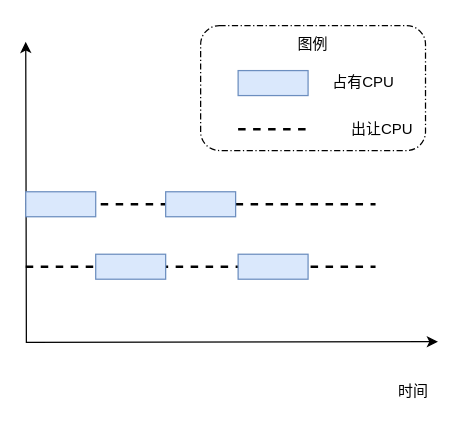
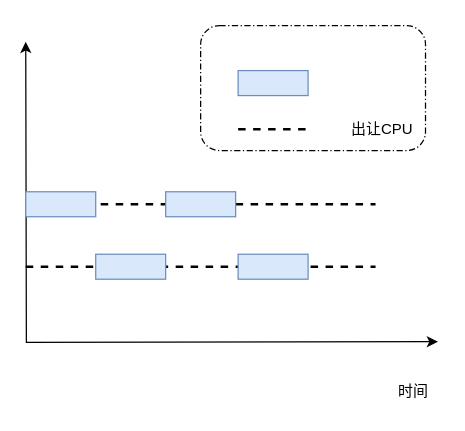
- <mxCell id="14" value="图例" style="text;html=1;strokeColor=none;fillColor=none;align=center;verticalAlign=middle;whiteSpace=wrap;rounded=0;dashed=1;" vertex="1" parent="1"><mxGeometry x="220" y="20" width="60" height="30" as="geometry" /></mxCell>
- <mxCell id="11" value="占有CPU" style="text;html=1;align=center;verticalAlign=middle;resizable=0;points=[];autosize=1;strokeColor=none;fillColor=none;" vertex="1" parent="1"><mxGeometry x="260" y="56" width="60" height="20" as="geometry" /></mxCell>
